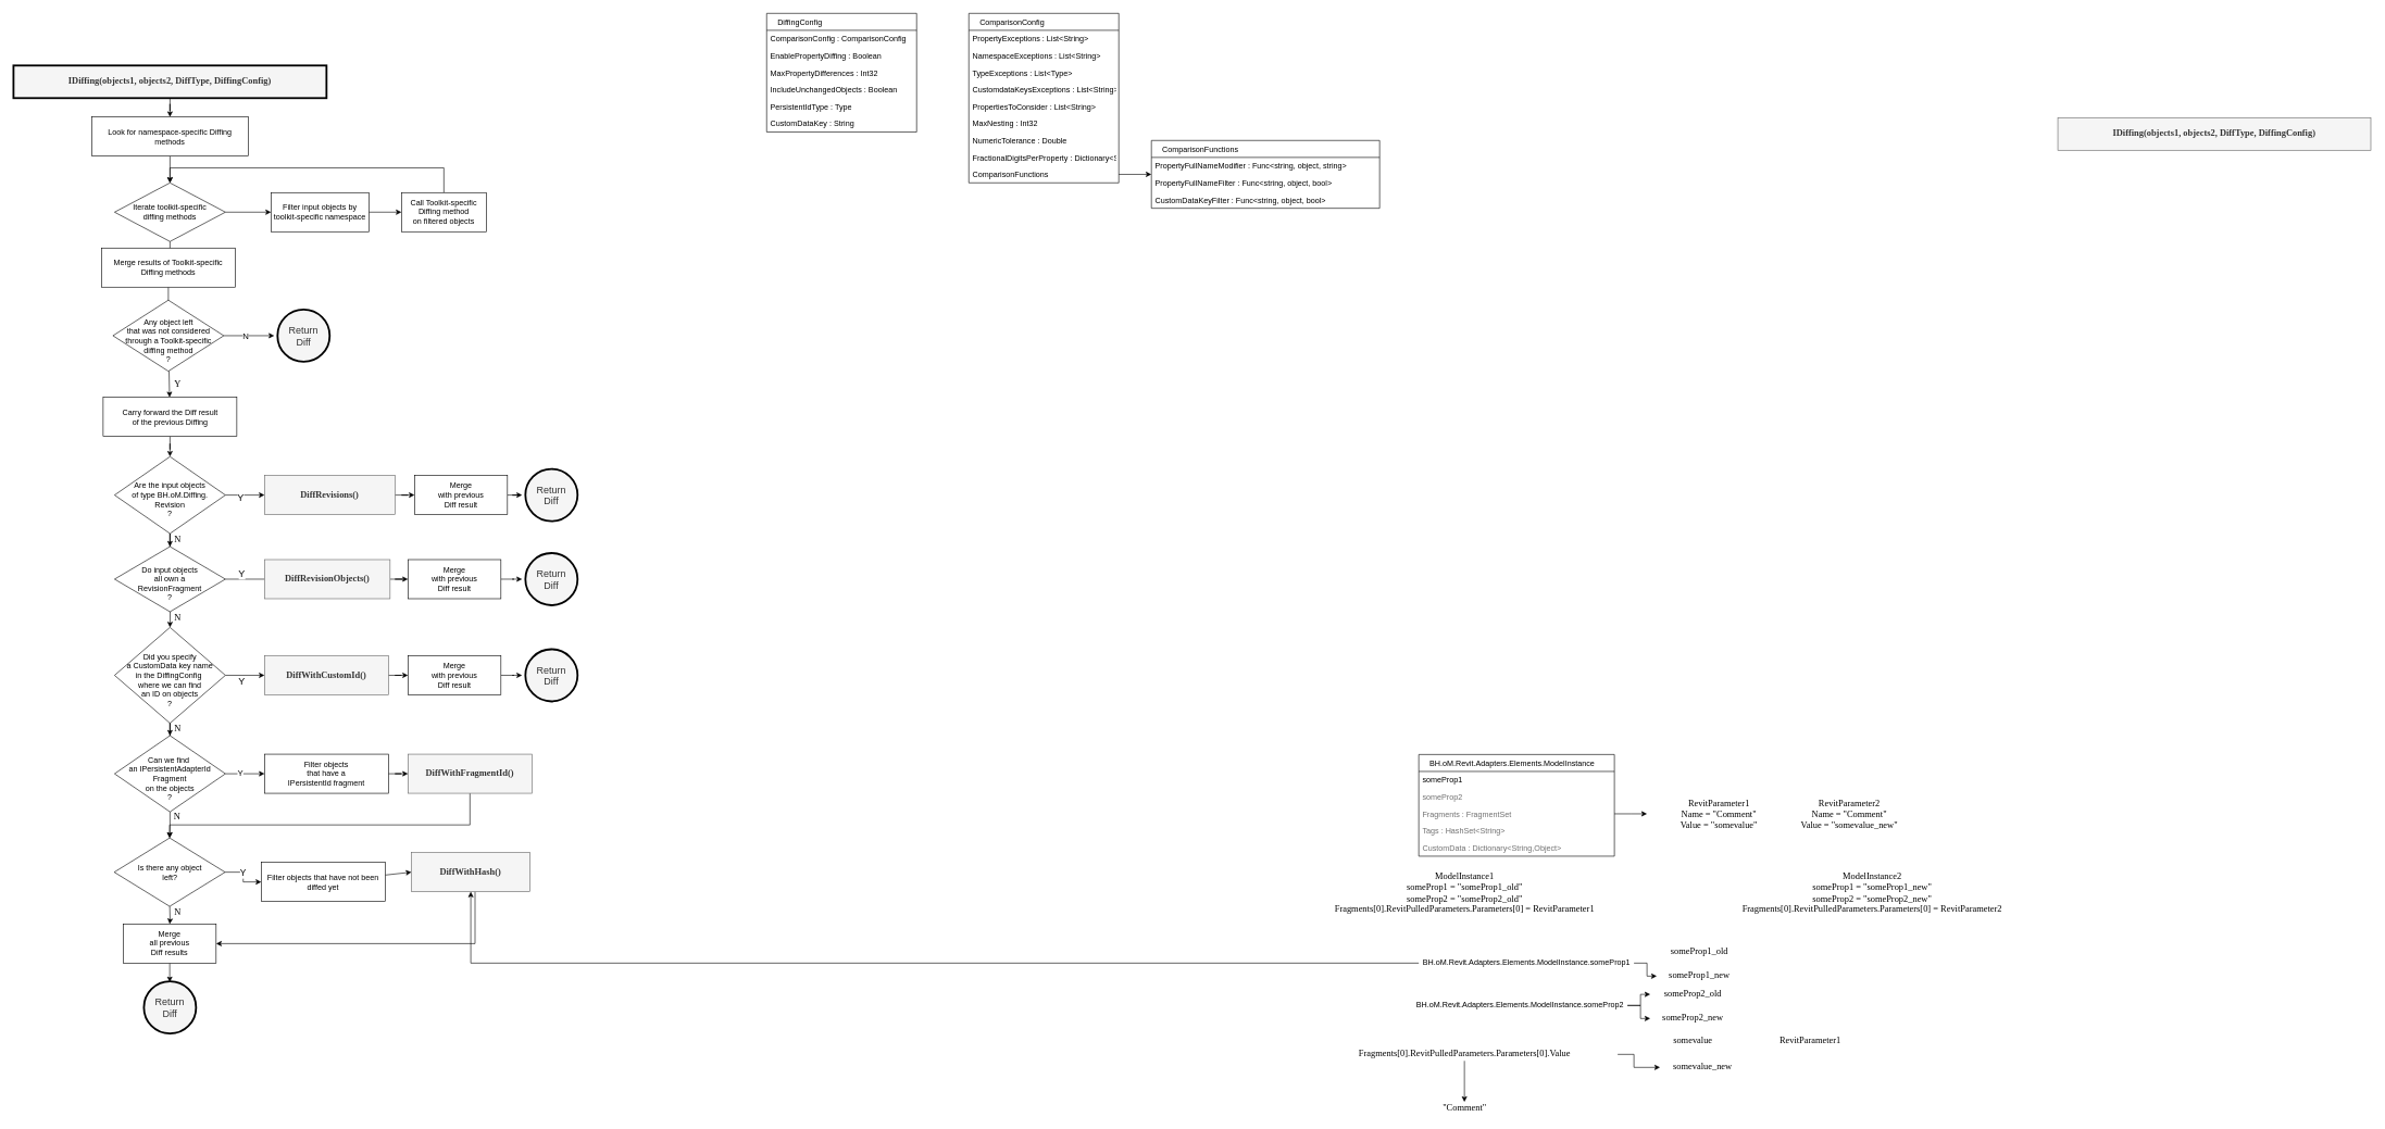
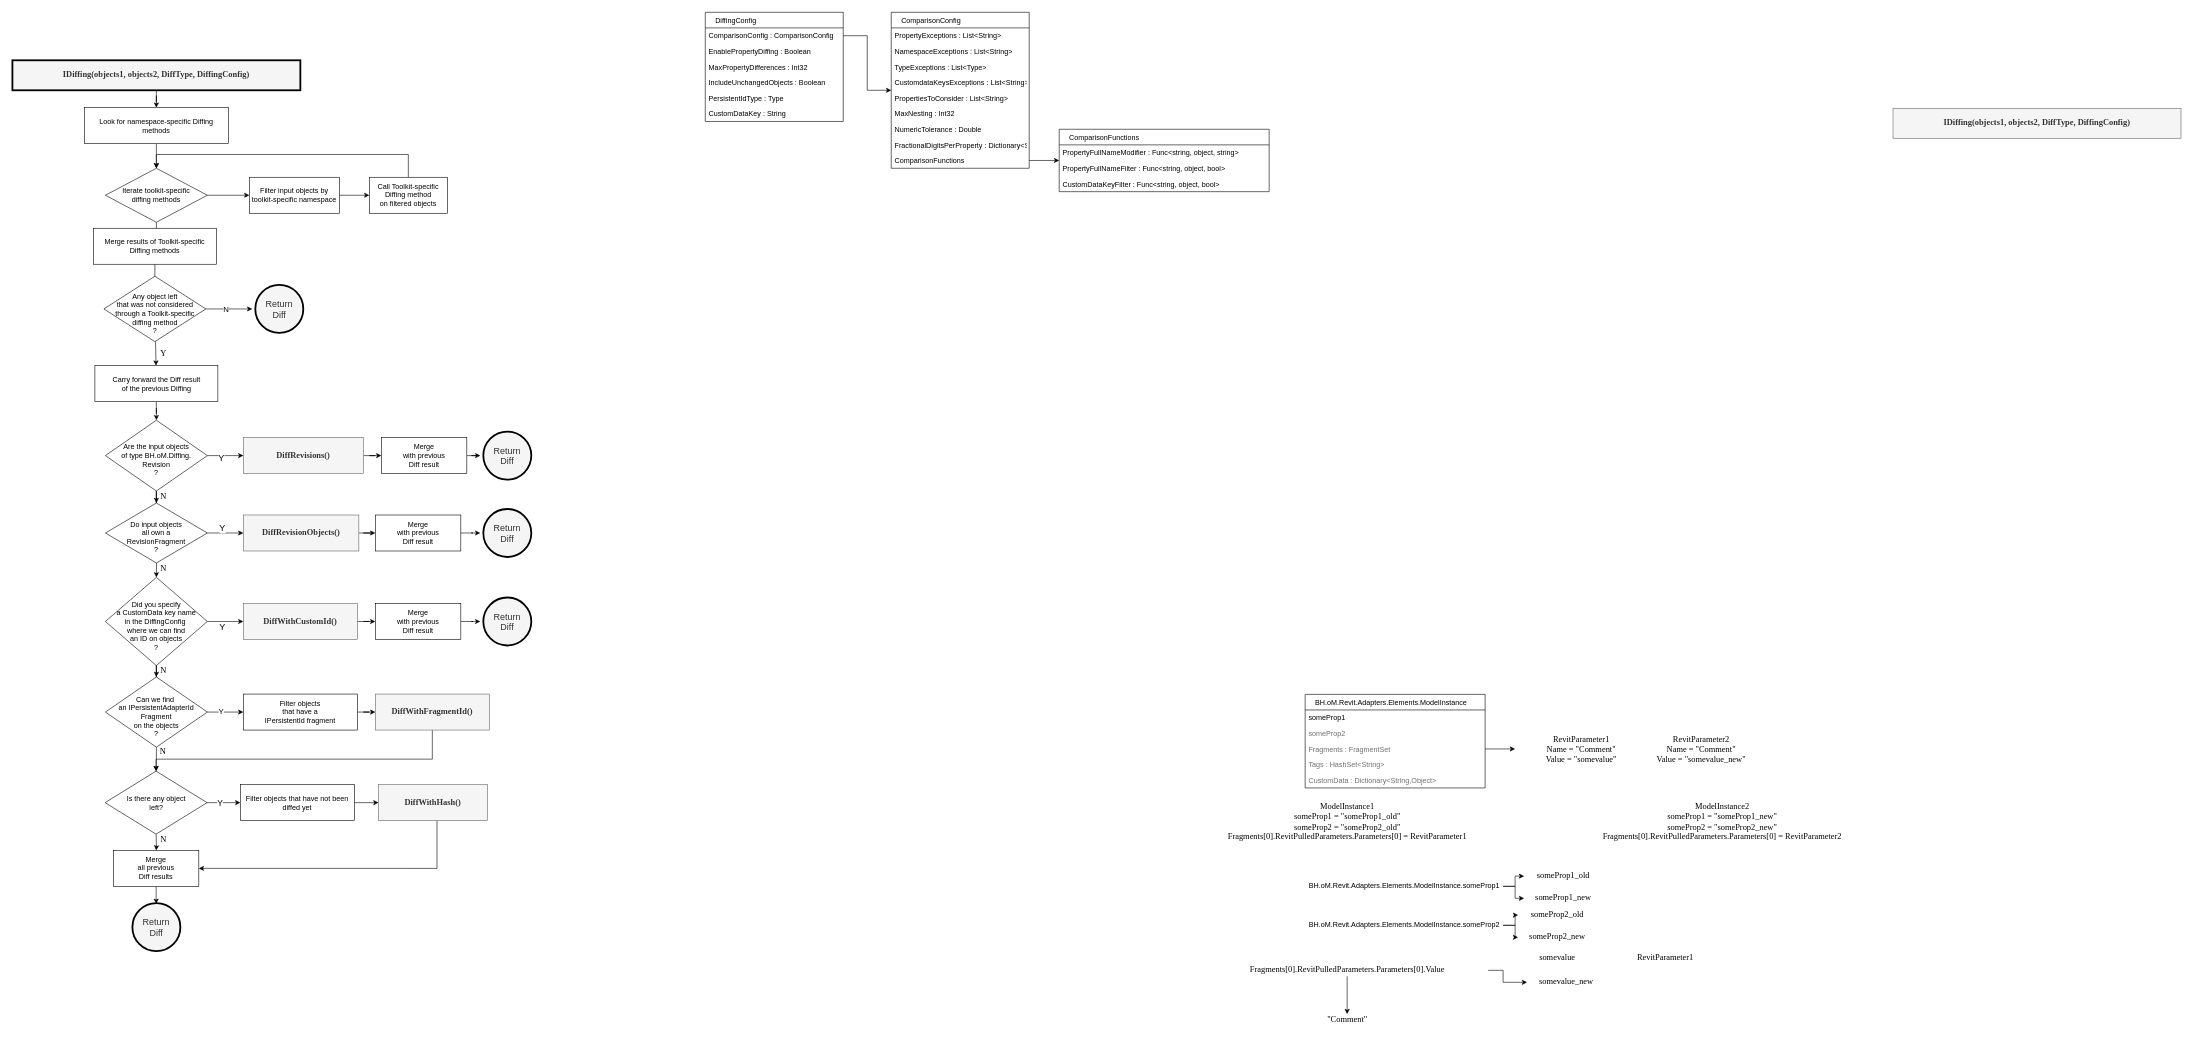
+ <mxCell id="21" style="edgeStyle=orthogonalEdgeStyle;rounded=0;orthogonalLoop=1;jettySize=auto;html=1;" parent="1" source="5" target="11" edge="1"><mxGeometry relative="1" as="geometry" /></mxCell>
- <mxCell id="54" style="edgeStyle=orthogonalEdgeStyle;rounded=0;orthogonalLoop=1;jettySize=auto;html=1;endArrow=none;" parent="1" source="56" target="59" edge="1"><mxGeometry relative="1" as="geometry" /></mxCell>
+ <mxCell id="54" style="edgeStyle=orthogonalEdgeStyle;rounded=0;orthogonalLoop=1;jettySize=auto;html=1;" parent="1" source="56" target="59" edge="1"><mxGeometry relative="1" as="geometry" /></mxCell>
- <mxCell id="124" value="Filter objects that have not been diffed yet" style="rounded=0;whiteSpace=wrap;html=1;align=center;" vertex="1" parent="1"><mxGeometry x="400" y="1322.5" width="190" height="60" as="geometry" /></mxCell>
+ <mxCell id="124" value="Filter objects that have not been diffed yet" style="rounded=0;whiteSpace=wrap;html=1;align=center;" vertex="1" parent="1"><mxGeometry x="400" y="1307.5" width="190" height="60" as="geometry" /></mxCell>
- <mxCell id="100" style="edgeStyle=orthogonalEdgeStyle;rounded=0;orthogonalLoop=1;jettySize=auto;html=1;fontFamily=Lucida Console;fontSize=14;" parent="1" source="102" target="83" edge="1"><mxGeometry relative="1" as="geometry" /></mxCell>
+ <mxCell id="100" style="edgeStyle=orthogonalEdgeStyle;rounded=0;orthogonalLoop=1;jettySize=auto;html=1;fontFamily=Lucida Console;fontSize=14;" parent="1" source="102" target="103" edge="1"><mxGeometry relative="1" as="geometry" /></mxCell>
- <mxCell id="107" value="&lt;span style=&quot;font-family: &amp;#34;helvetica&amp;#34; ; font-size: 12px ; text-align: left&quot;&gt;BH.oM.Revit.Adapters.Elements.ModelInstance.someProp2&lt;/span&gt;" style="text;html=1;align=center;verticalAlign=middle;resizable=0;points=[];autosize=1;fontSize=14;fontFamily=Lucida Console;" parent="1" vertex="1"><mxGeometry x="2165" y="1532" width="330" height="20" as="geometry" /></mxCell>
+ <mxCell id="107" value="&lt;span style=&quot;font-family: &amp;#34;helvetica&amp;#34; ; font-size: 12px ; text-align: left&quot;&gt;BH.oM.Revit.Adapters.Elements.ModelInstance.someProp2&lt;/span&gt;" style="text;html=1;align=center;verticalAlign=middle;resizable=0;points=[];autosize=1;fontSize=14;fontFamily=Lucida Console;" parent="1" vertex="1"><mxGeometry x="2175" y="1532" width="330" height="20" as="geometry" /></mxCell>
